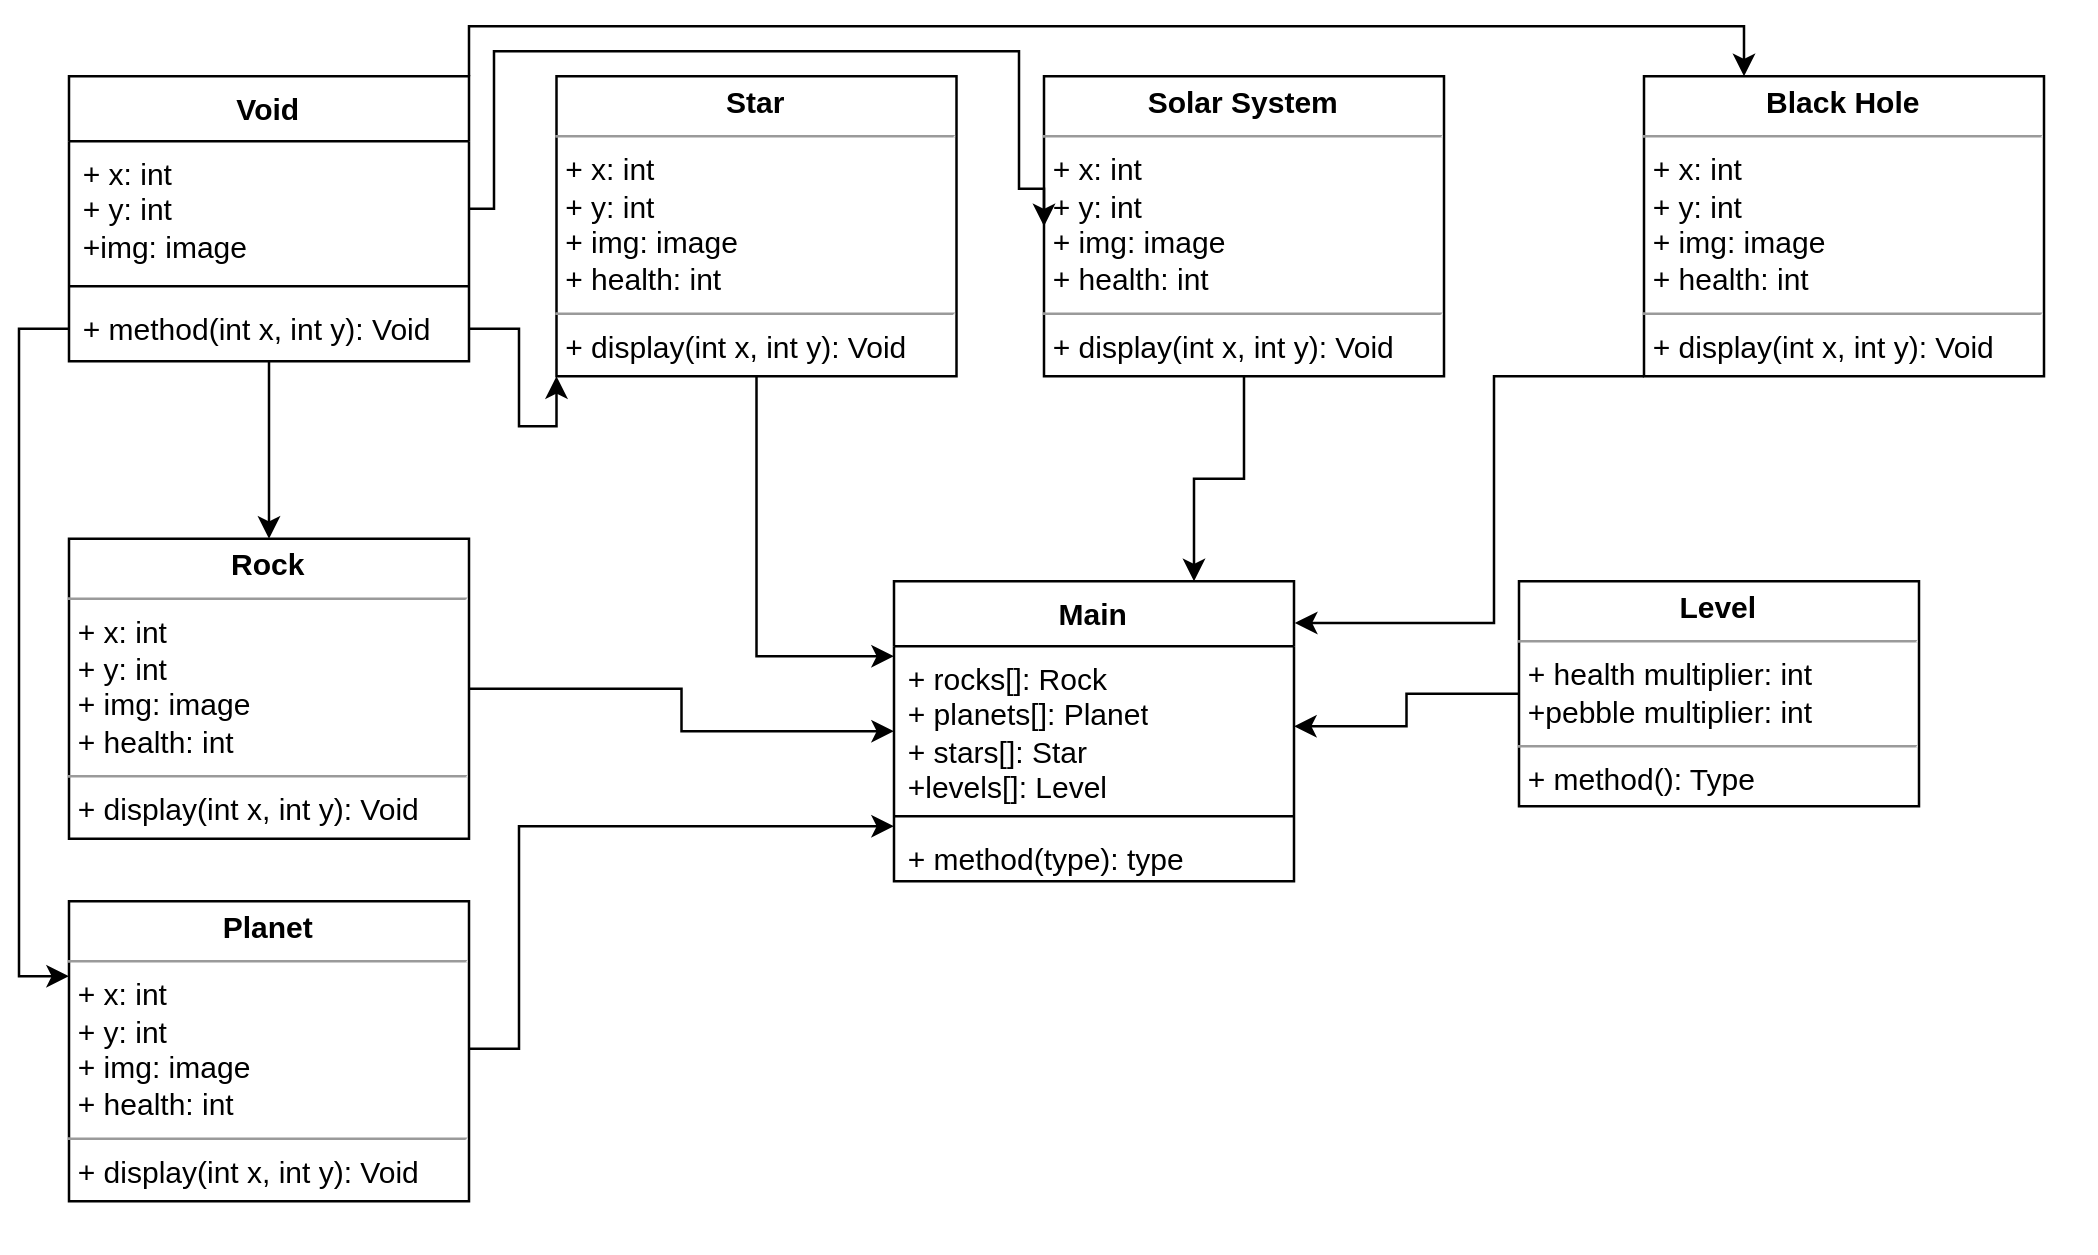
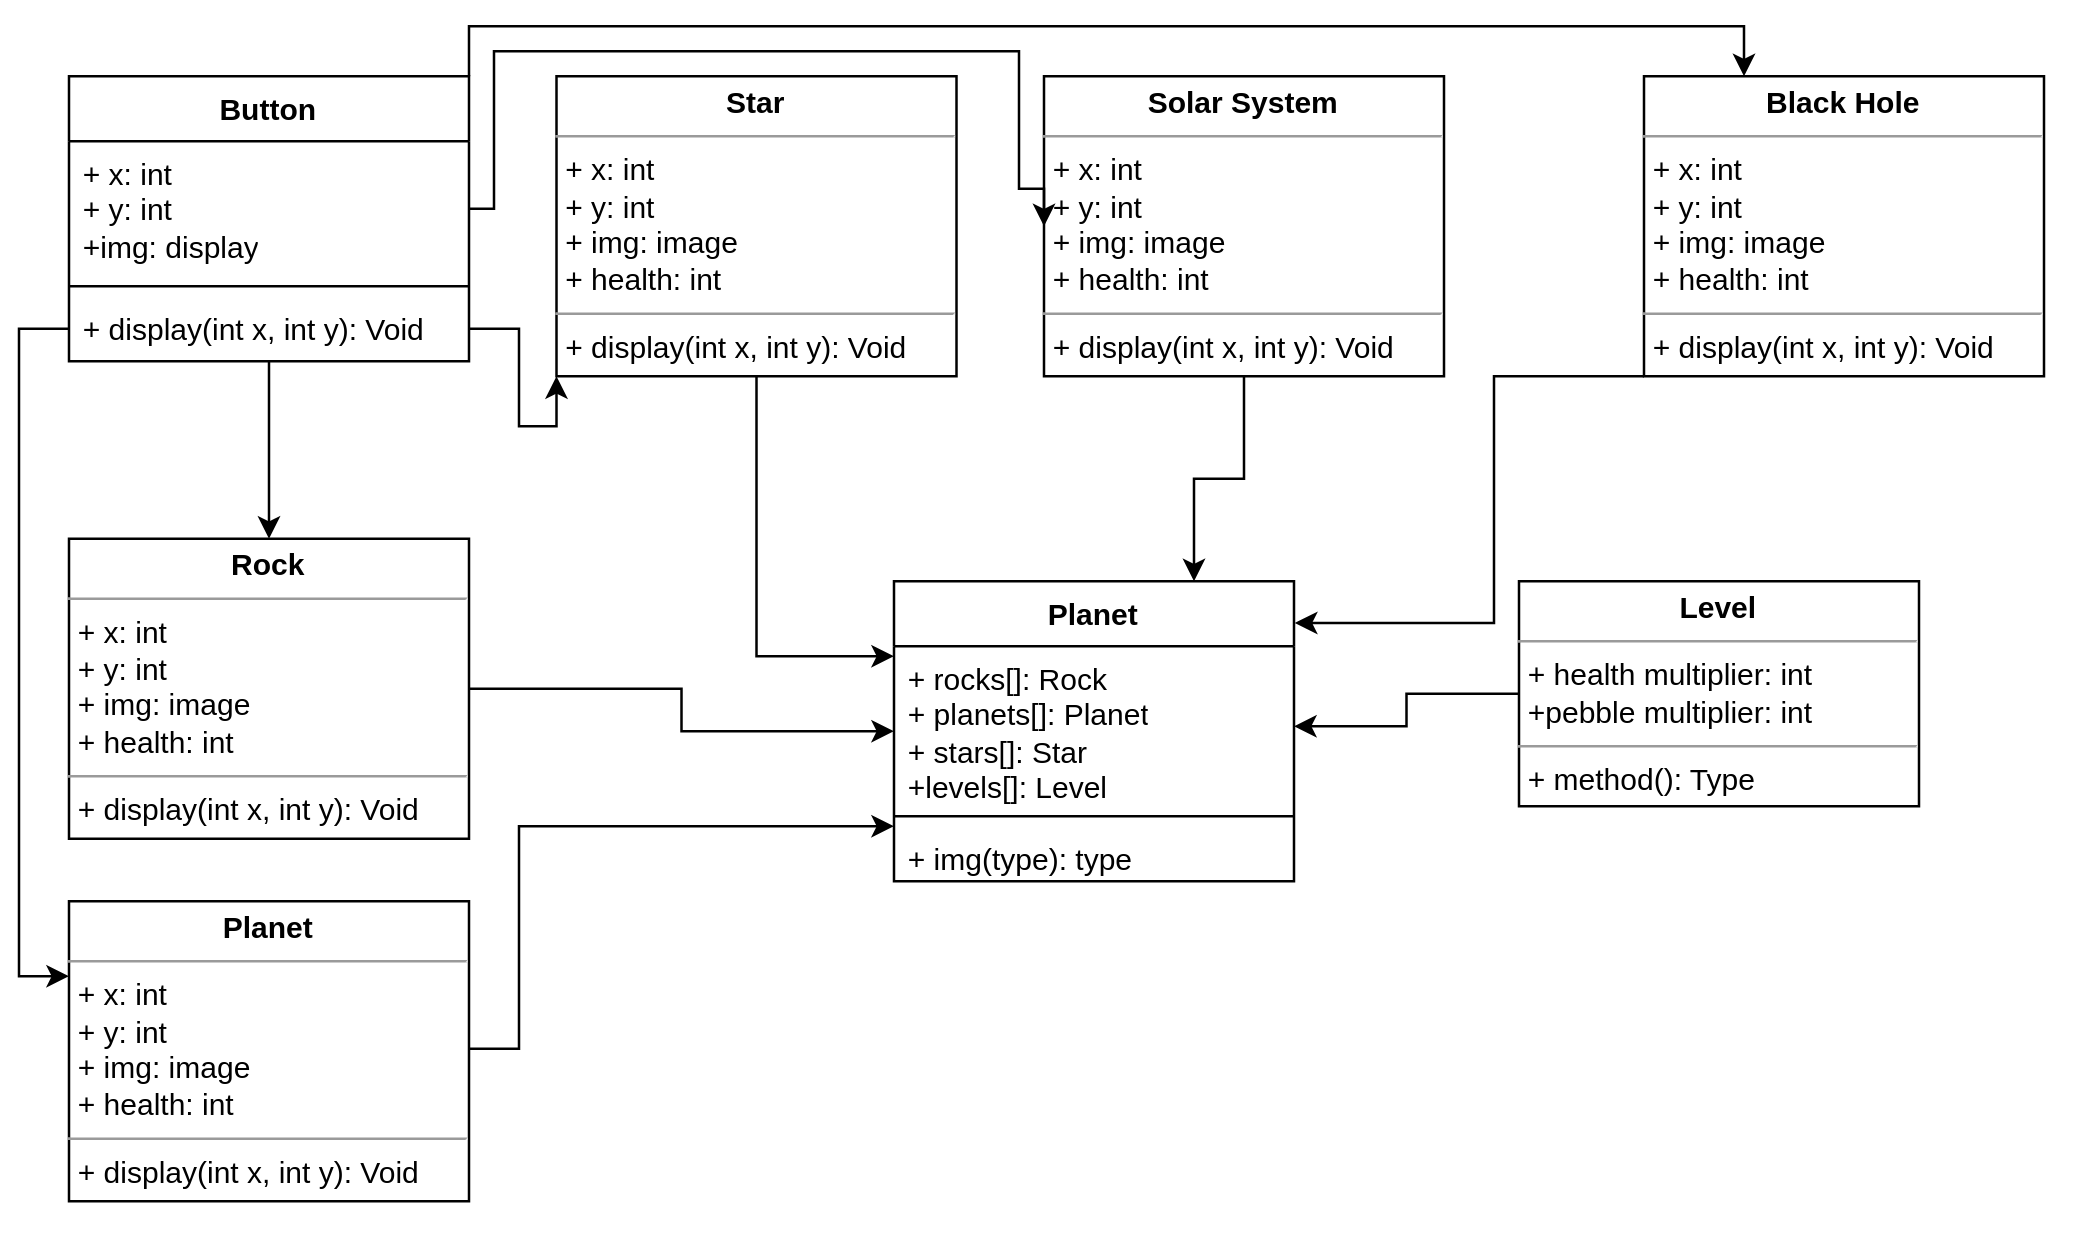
- <mxCell id="10" value="Void" style="swimlane;fontStyle=1;align=center;verticalAlign=top;childLayout=stackLayout;horizontal=1;startSize=26;horizontalStack=0;resizeParent=1;resizeParentMax=0;resizeLast=0;collapsible=1;marginBottom=0;whiteSpace=wrap;html=1;" vertex="1" parent="1"><mxGeometry x="20" y="30" width="160" height="114" as="geometry" /></mxCell>
+ <mxCell id="10" value="Button" style="swimlane;fontStyle=1;align=center;verticalAlign=top;childLayout=stackLayout;horizontal=1;startSize=26;horizontalStack=0;resizeParent=1;resizeParentMax=0;resizeLast=0;collapsible=1;marginBottom=0;whiteSpace=wrap;html=1;" vertex="1" parent="1"><mxGeometry x="20" y="30" width="160" height="114" as="geometry" /></mxCell>
- <mxCell id="11" value="+ x: int&lt;br&gt;+ y: int&lt;br&gt;+img: image" style="text;strokeColor=none;fillColor=none;align=left;verticalAlign=top;spacingLeft=4;spacingRight=4;overflow=hidden;rotatable=0;points=[[0,0.5],[1,0.5]];portConstraint=eastwest;whiteSpace=wrap;html=1;" vertex="1" parent="10"><mxGeometry y="26" width="160" height="54" as="geometry" /></mxCell>
+ <mxCell id="11" value="+ x: int&lt;br&gt;+ y: int&lt;br&gt;+img: display" style="text;strokeColor=none;fillColor=none;align=left;verticalAlign=top;spacingLeft=4;spacingRight=4;overflow=hidden;rotatable=0;points=[[0,0.5],[1,0.5]];portConstraint=eastwest;whiteSpace=wrap;html=1;" vertex="1" parent="10"><mxGeometry y="26" width="160" height="54" as="geometry" /></mxCell>
- <mxCell id="13" value="+ method(int x, int y): Void" style="text;strokeColor=none;fillColor=none;align=left;verticalAlign=top;spacingLeft=4;spacingRight=4;overflow=hidden;rotatable=0;points=[[0,0.5],[1,0.5]];portConstraint=eastwest;whiteSpace=wrap;html=1;" vertex="1" parent="10"><mxGeometry y="88" width="160" height="26" as="geometry" /></mxCell>
+ <mxCell id="13" value="+ display(int x, int y): Void" style="text;strokeColor=none;fillColor=none;align=left;verticalAlign=top;spacingLeft=4;spacingRight=4;overflow=hidden;rotatable=0;points=[[0,0.5],[1,0.5]];portConstraint=eastwest;whiteSpace=wrap;html=1;" vertex="1" parent="10"><mxGeometry y="88" width="160" height="26" as="geometry" /></mxCell>
- <mxCell id="4" value="Main" style="swimlane;fontStyle=1;align=center;verticalAlign=top;childLayout=stackLayout;horizontal=1;startSize=26;horizontalStack=0;resizeParent=1;resizeParentMax=0;resizeLast=0;collapsible=1;marginBottom=0;whiteSpace=wrap;html=1;" vertex="1" parent="1"><mxGeometry x="350" y="232" width="160" height="120" as="geometry" /></mxCell>
+ <mxCell id="4" value="Planet" style="swimlane;fontStyle=1;align=center;verticalAlign=top;childLayout=stackLayout;horizontal=1;startSize=26;horizontalStack=0;resizeParent=1;resizeParentMax=0;resizeLast=0;collapsible=1;marginBottom=0;whiteSpace=wrap;html=1;" vertex="1" parent="1"><mxGeometry x="350" y="232" width="160" height="120" as="geometry" /></mxCell>
- <mxCell id="7" value="+ method(type): type" style="text;strokeColor=none;fillColor=none;align=left;verticalAlign=top;spacingLeft=4;spacingRight=4;overflow=hidden;rotatable=0;points=[[0,0.5],[1,0.5]];portConstraint=eastwest;whiteSpace=wrap;html=1;" vertex="1" parent="4"><mxGeometry y="98" width="160" height="22" as="geometry" /></mxCell>
+ <mxCell id="7" value="+ img(type): type" style="text;strokeColor=none;fillColor=none;align=left;verticalAlign=top;spacingLeft=4;spacingRight=4;overflow=hidden;rotatable=0;points=[[0,0.5],[1,0.5]];portConstraint=eastwest;whiteSpace=wrap;html=1;" vertex="1" parent="4"><mxGeometry y="98" width="160" height="22" as="geometry" /></mxCell>
